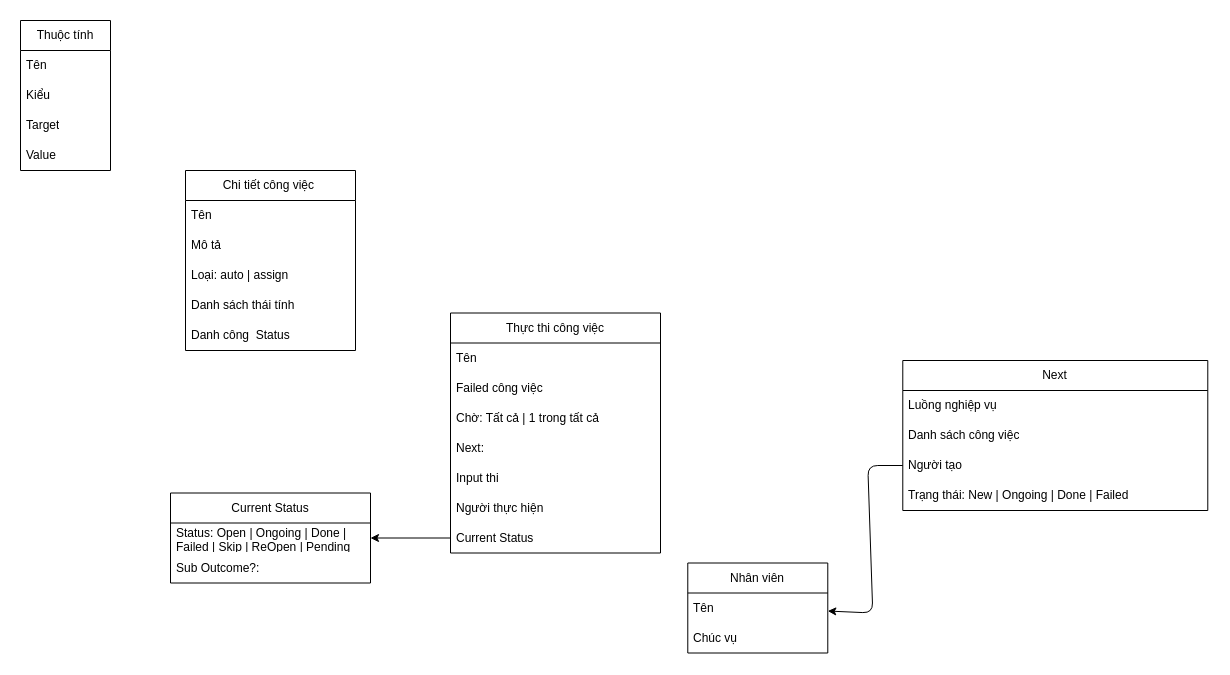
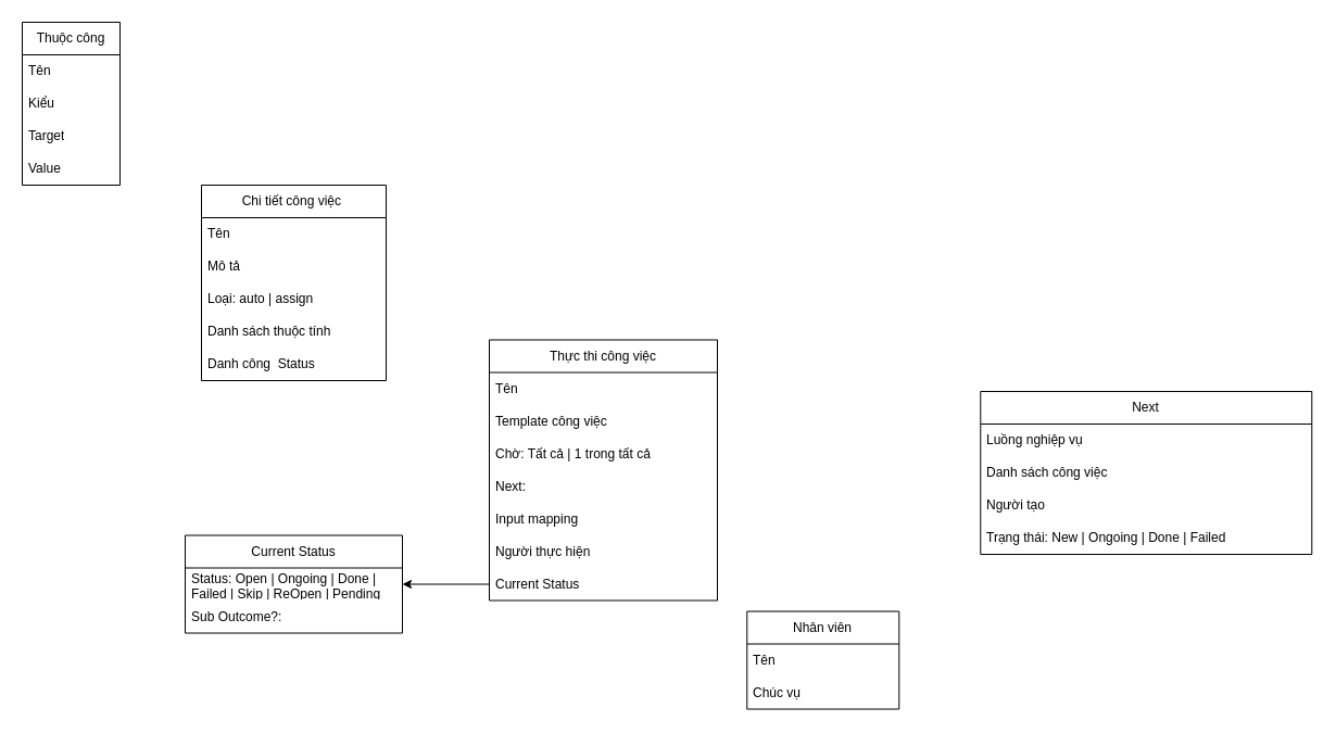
- <mxCell id="26" value="Thuộc tính" style="swimlane;fontStyle=0;childLayout=stackLayout;horizontal=1;startSize=30;horizontalStack=0;resizeParent=1;resizeParentMax=0;resizeLast=0;collapsible=1;marginBottom=0;whiteSpace=wrap;html=1;rounded=0;" parent="1" vertex="1"><mxGeometry x="20" y="20" width="90" height="150" as="geometry" /></mxCell>
+ <mxCell id="26" value="Thuộc công" style="swimlane;fontStyle=0;childLayout=stackLayout;horizontal=1;startSize=30;horizontalStack=0;resizeParent=1;resizeParentMax=0;resizeLast=0;collapsible=1;marginBottom=0;whiteSpace=wrap;html=1;rounded=0;" parent="1" vertex="1"><mxGeometry x="20" y="20" width="90" height="150" as="geometry" /></mxCell>
- <mxCell id="23" value="Danh sách thái tính" style="text;strokeColor=none;fillColor=none;align=left;verticalAlign=middle;spacingLeft=4;spacingRight=4;overflow=hidden;points=[[0,0.5],[1,0.5]];portConstraint=eastwest;rotatable=0;whiteSpace=wrap;html=1;rounded=0;" parent="19" vertex="1"><mxGeometry y="120" width="170" height="30" as="geometry" /></mxCell>
+ <mxCell id="23" value="Danh sách thuộc tính" style="text;strokeColor=none;fillColor=none;align=left;verticalAlign=middle;spacingLeft=4;spacingRight=4;overflow=hidden;points=[[0,0.5],[1,0.5]];portConstraint=eastwest;rotatable=0;whiteSpace=wrap;html=1;rounded=0;" parent="19" vertex="1"><mxGeometry y="120" width="170" height="30" as="geometry" /></mxCell>
- <mxCell id="13" value="Failed công việc" style="text;strokeColor=none;fillColor=none;align=left;verticalAlign=middle;spacingLeft=4;spacingRight=4;overflow=hidden;points=[[0,0.5],[1,0.5]];portConstraint=eastwest;rotatable=0;whiteSpace=wrap;html=1;rounded=0;" parent="11" vertex="1"><mxGeometry y="60" width="210" height="30" as="geometry" /></mxCell>
+ <mxCell id="13" value="Template công việc" style="text;strokeColor=none;fillColor=none;align=left;verticalAlign=middle;spacingLeft=4;spacingRight=4;overflow=hidden;points=[[0,0.5],[1,0.5]];portConstraint=eastwest;rotatable=0;whiteSpace=wrap;html=1;rounded=0;" parent="11" vertex="1"><mxGeometry y="60" width="210" height="30" as="geometry" /></mxCell>
- <mxCell id="16" value="Input thi" style="text;strokeColor=none;fillColor=none;align=left;verticalAlign=middle;spacingLeft=4;spacingRight=4;overflow=hidden;points=[[0,0.5],[1,0.5]];portConstraint=eastwest;rotatable=0;whiteSpace=wrap;html=1;rounded=0;" parent="11" vertex="1"><mxGeometry y="150" width="210" height="30" as="geometry" /></mxCell>
+ <mxCell id="16" value="Input mapping" style="text;strokeColor=none;fillColor=none;align=left;verticalAlign=middle;spacingLeft=4;spacingRight=4;overflow=hidden;points=[[0,0.5],[1,0.5]];portConstraint=eastwest;rotatable=0;whiteSpace=wrap;html=1;rounded=0;" parent="11" vertex="1"><mxGeometry y="150" width="210" height="30" as="geometry" /></mxCell>
- <mxCell id="7" style="edgeStyle=none;html=1;exitX=0;exitY=0.5;exitDx=0;exitDy=0;" parent="1" source="5" target="8" edge="1"><mxGeometry relative="1" as="geometry"><Array as="points"><mxPoint x="867.29" y="465" /><mxPoint x="872.29" y="612.5" /></Array></mxGeometry></mxCell>
